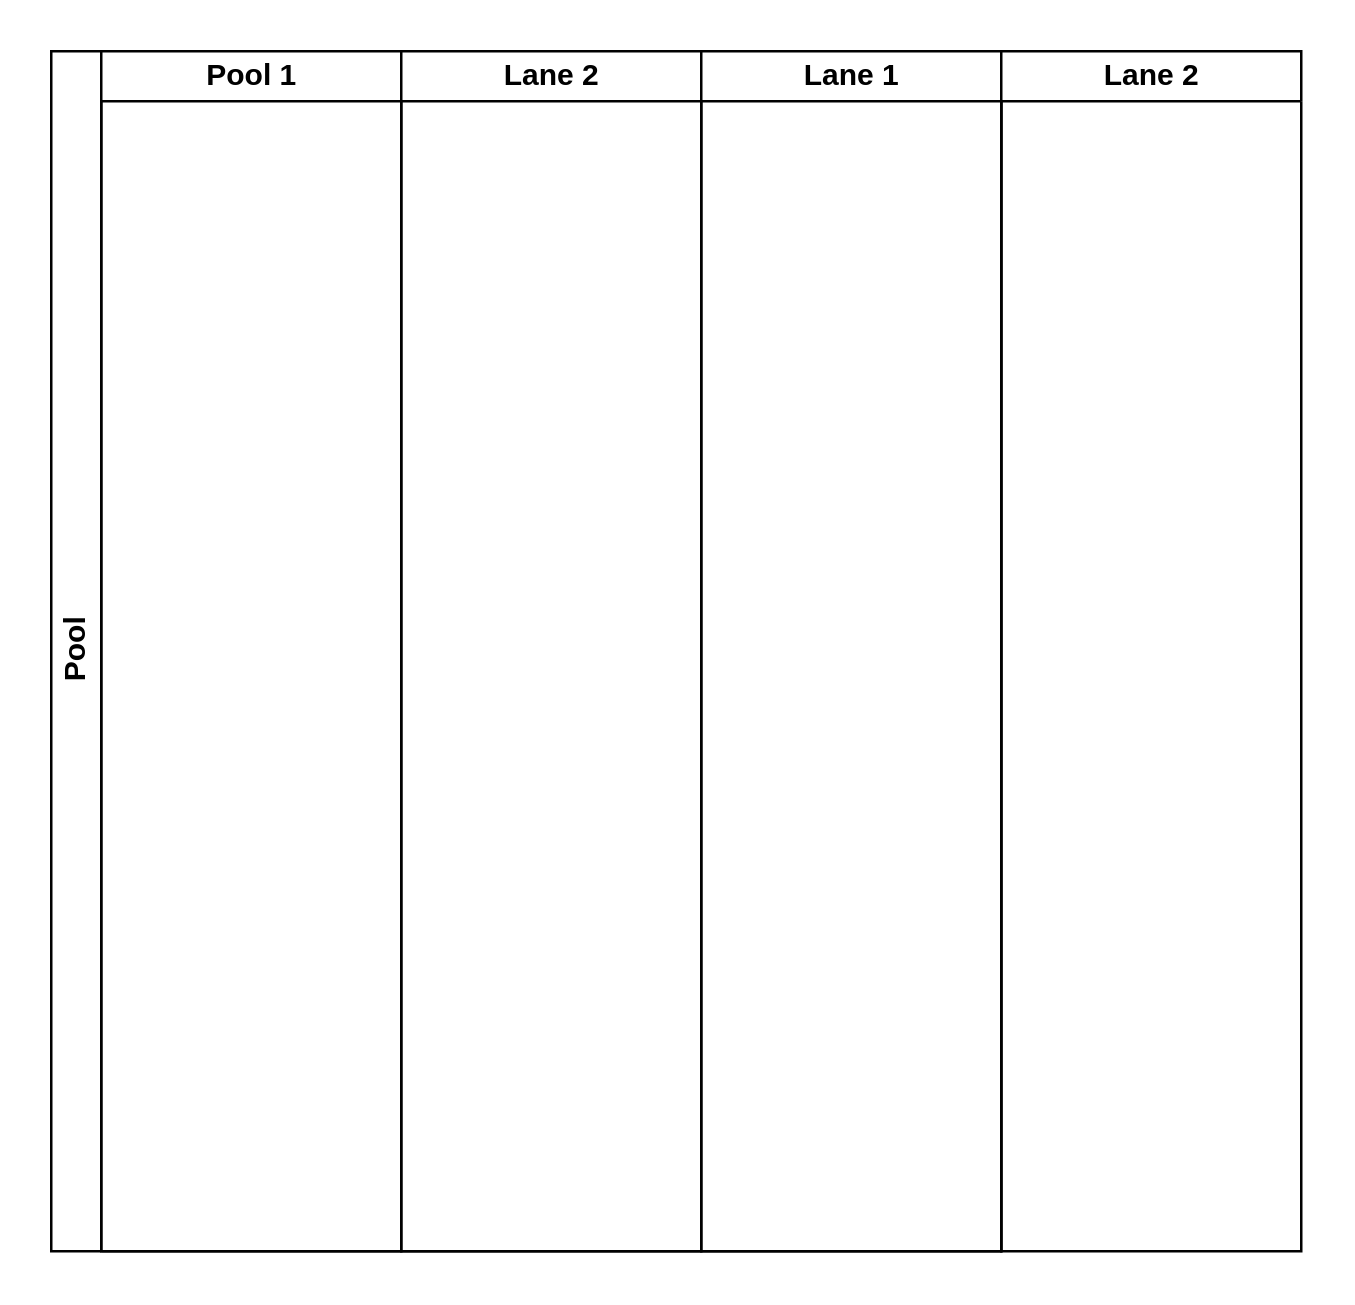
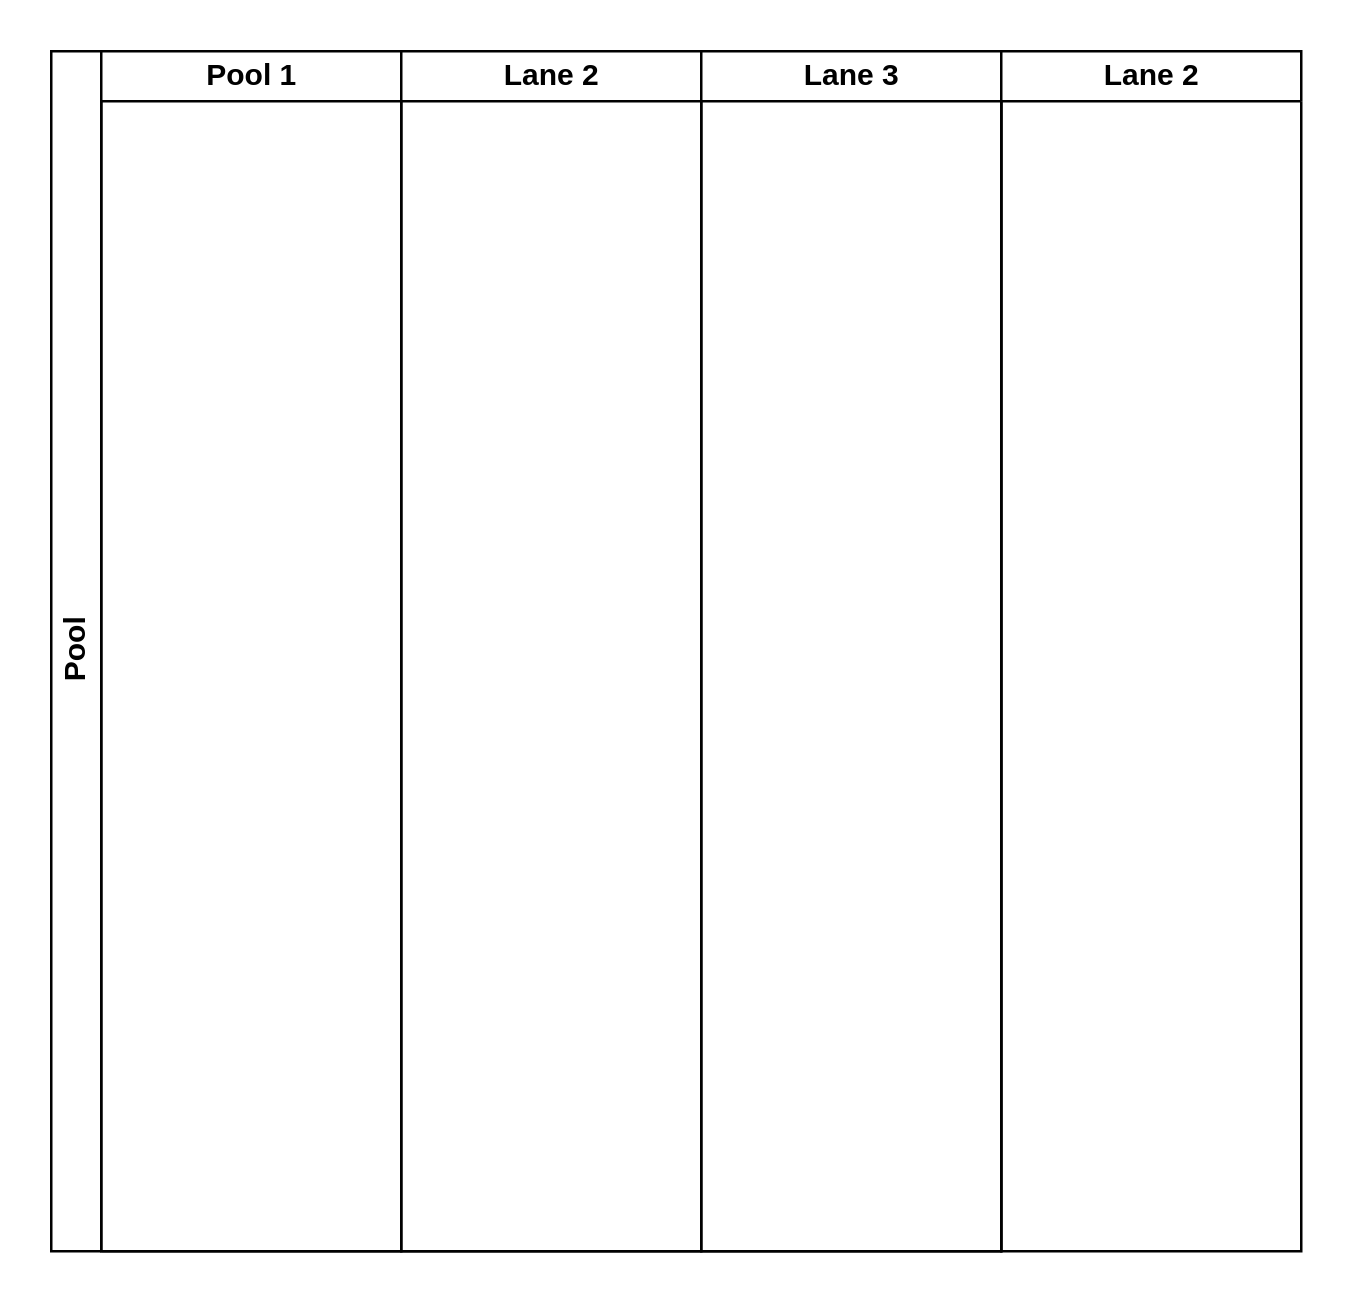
- <mxCell id="6" value="Lane 1" style="swimlane;html=1;startSize=20;" vertex="1" parent="3"><mxGeometry x="260" width="120" height="480" as="geometry" /></mxCell>
+ <mxCell id="6" value="Lane 3" style="swimlane;html=1;startSize=20;" vertex="1" parent="3"><mxGeometry x="260" width="120" height="480" as="geometry" /></mxCell>
